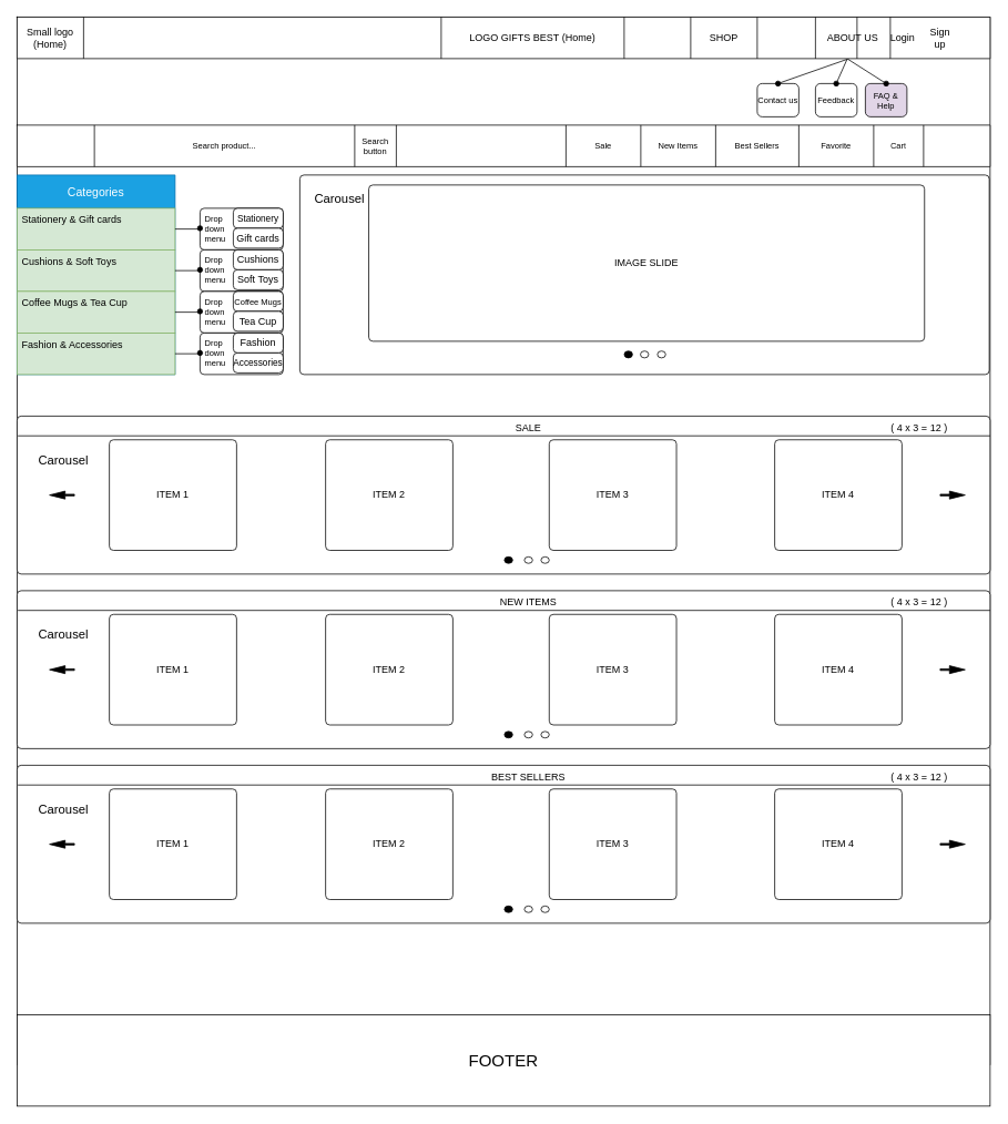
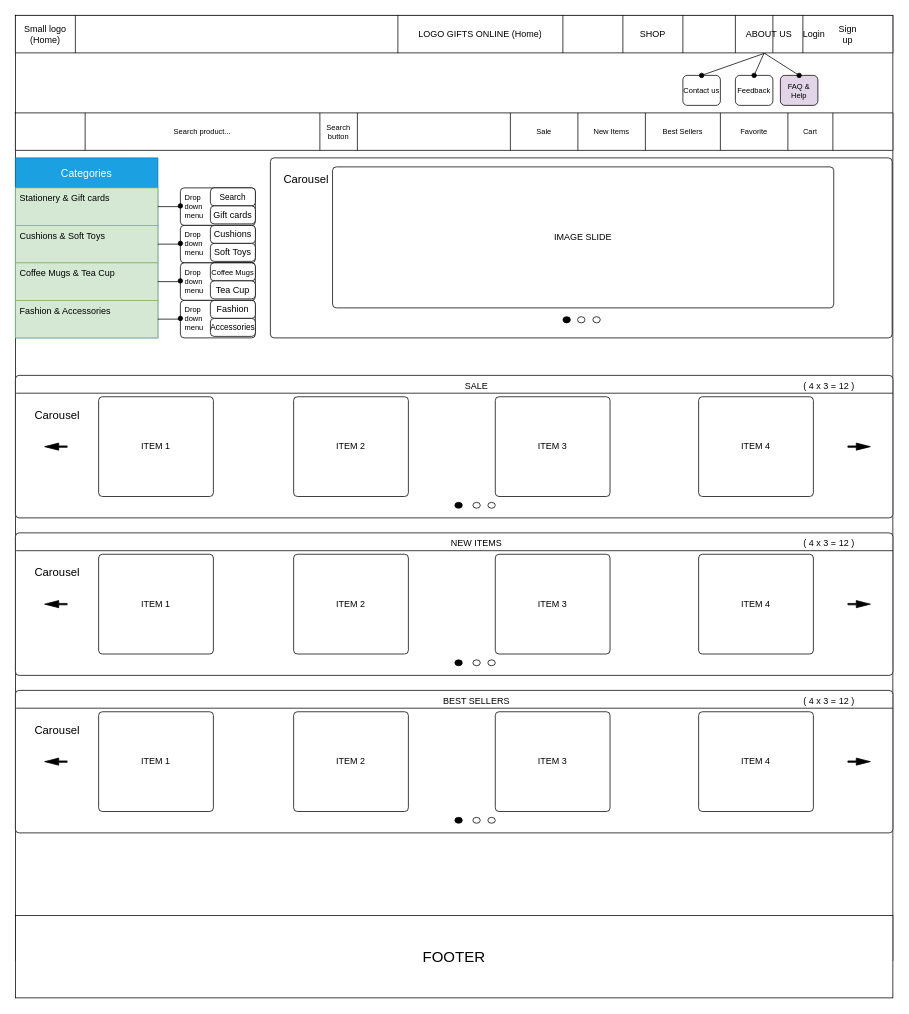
- <mxCell id="95" value="LOGO GIFTS BEST (Home)" style="shape=partialRectangle;html=1;whiteSpace=wrap;connectable=0;overflow=hidden;fillColor=none;top=0;left=0;bottom=0;right=0;" parent="92" vertex="1"><mxGeometry x="510" width="220" height="50" as="geometry" /></mxCell>
+ <mxCell id="95" value="LOGO GIFTS ONLINE (Home)" style="shape=partialRectangle;html=1;whiteSpace=wrap;connectable=0;overflow=hidden;fillColor=none;top=0;left=0;bottom=0;right=0;" parent="92" vertex="1"><mxGeometry x="510" width="220" height="50" as="geometry" /></mxCell>
- <mxCell id="38" value="Stationery" style="rounded=1;absoluteArcSize=1;html=1;arcSize=10;whiteSpace=wrap;points=[];strokeColor=inherit;fillColor=inherit;fontSize=11;" parent="36" vertex="1"><mxGeometry x="40" width="60" height="24" as="geometry" /></mxCell>
+ <mxCell id="38" value="Search" style="rounded=1;absoluteArcSize=1;html=1;arcSize=10;whiteSpace=wrap;points=[];strokeColor=inherit;fillColor=inherit;fontSize=11;" parent="36" vertex="1"><mxGeometry x="40" width="60" height="24" as="geometry" /></mxCell>
